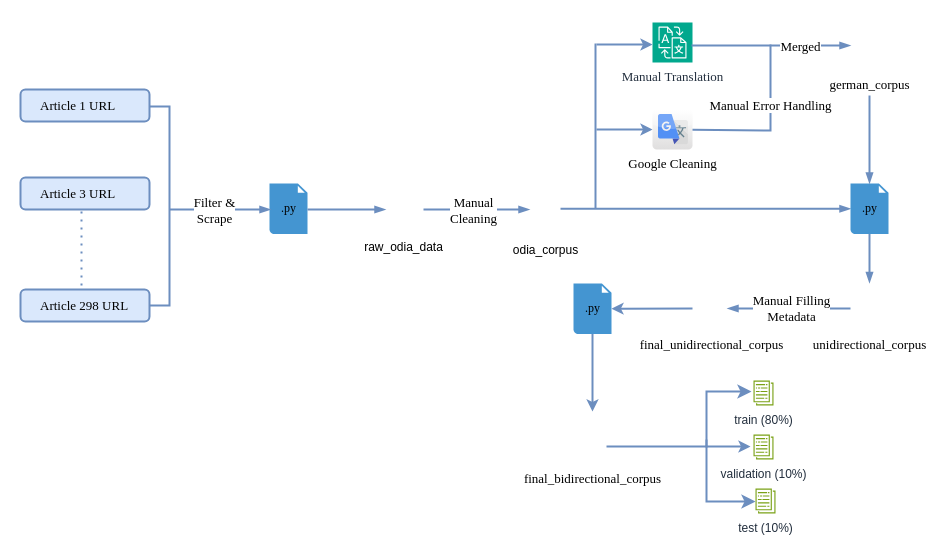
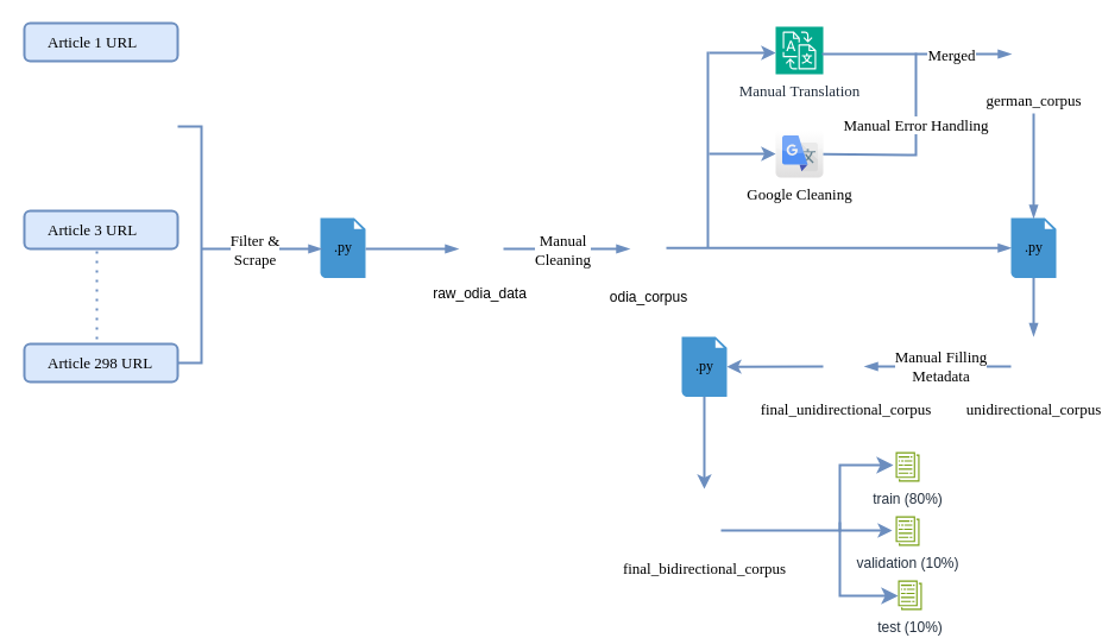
- <mxCell id="2" value="Article 1 URL" style="html=1;shadow=0;dashed=0;shape=mxgraph.bootstrap.rrect;rSize=5;strokeColor=#6c8ebf;strokeWidth=2;fillColor=#dae8fc;whiteSpace=wrap;align=left;verticalAlign=middle;spacingLeft=10;fontSize=13;spacing=10;fontFamily=Times New Roman;" vertex="1" parent="1"><mxGeometry x="20" y="89" width="129" height="32" as="geometry" /></mxCell>
+ <mxCell id="2" value="Article 1 URL" style="html=1;shadow=0;dashed=0;shape=mxgraph.bootstrap.rrect;rSize=5;strokeColor=#6c8ebf;strokeWidth=2;fillColor=#dae8fc;whiteSpace=wrap;align=left;verticalAlign=middle;spacingLeft=10;fontSize=13;spacing=10;fontFamily=Times New Roman;" vertex="1" parent="1"><mxGeometry x="20" y="19" width="129" height="32" as="geometry" /></mxCell>
